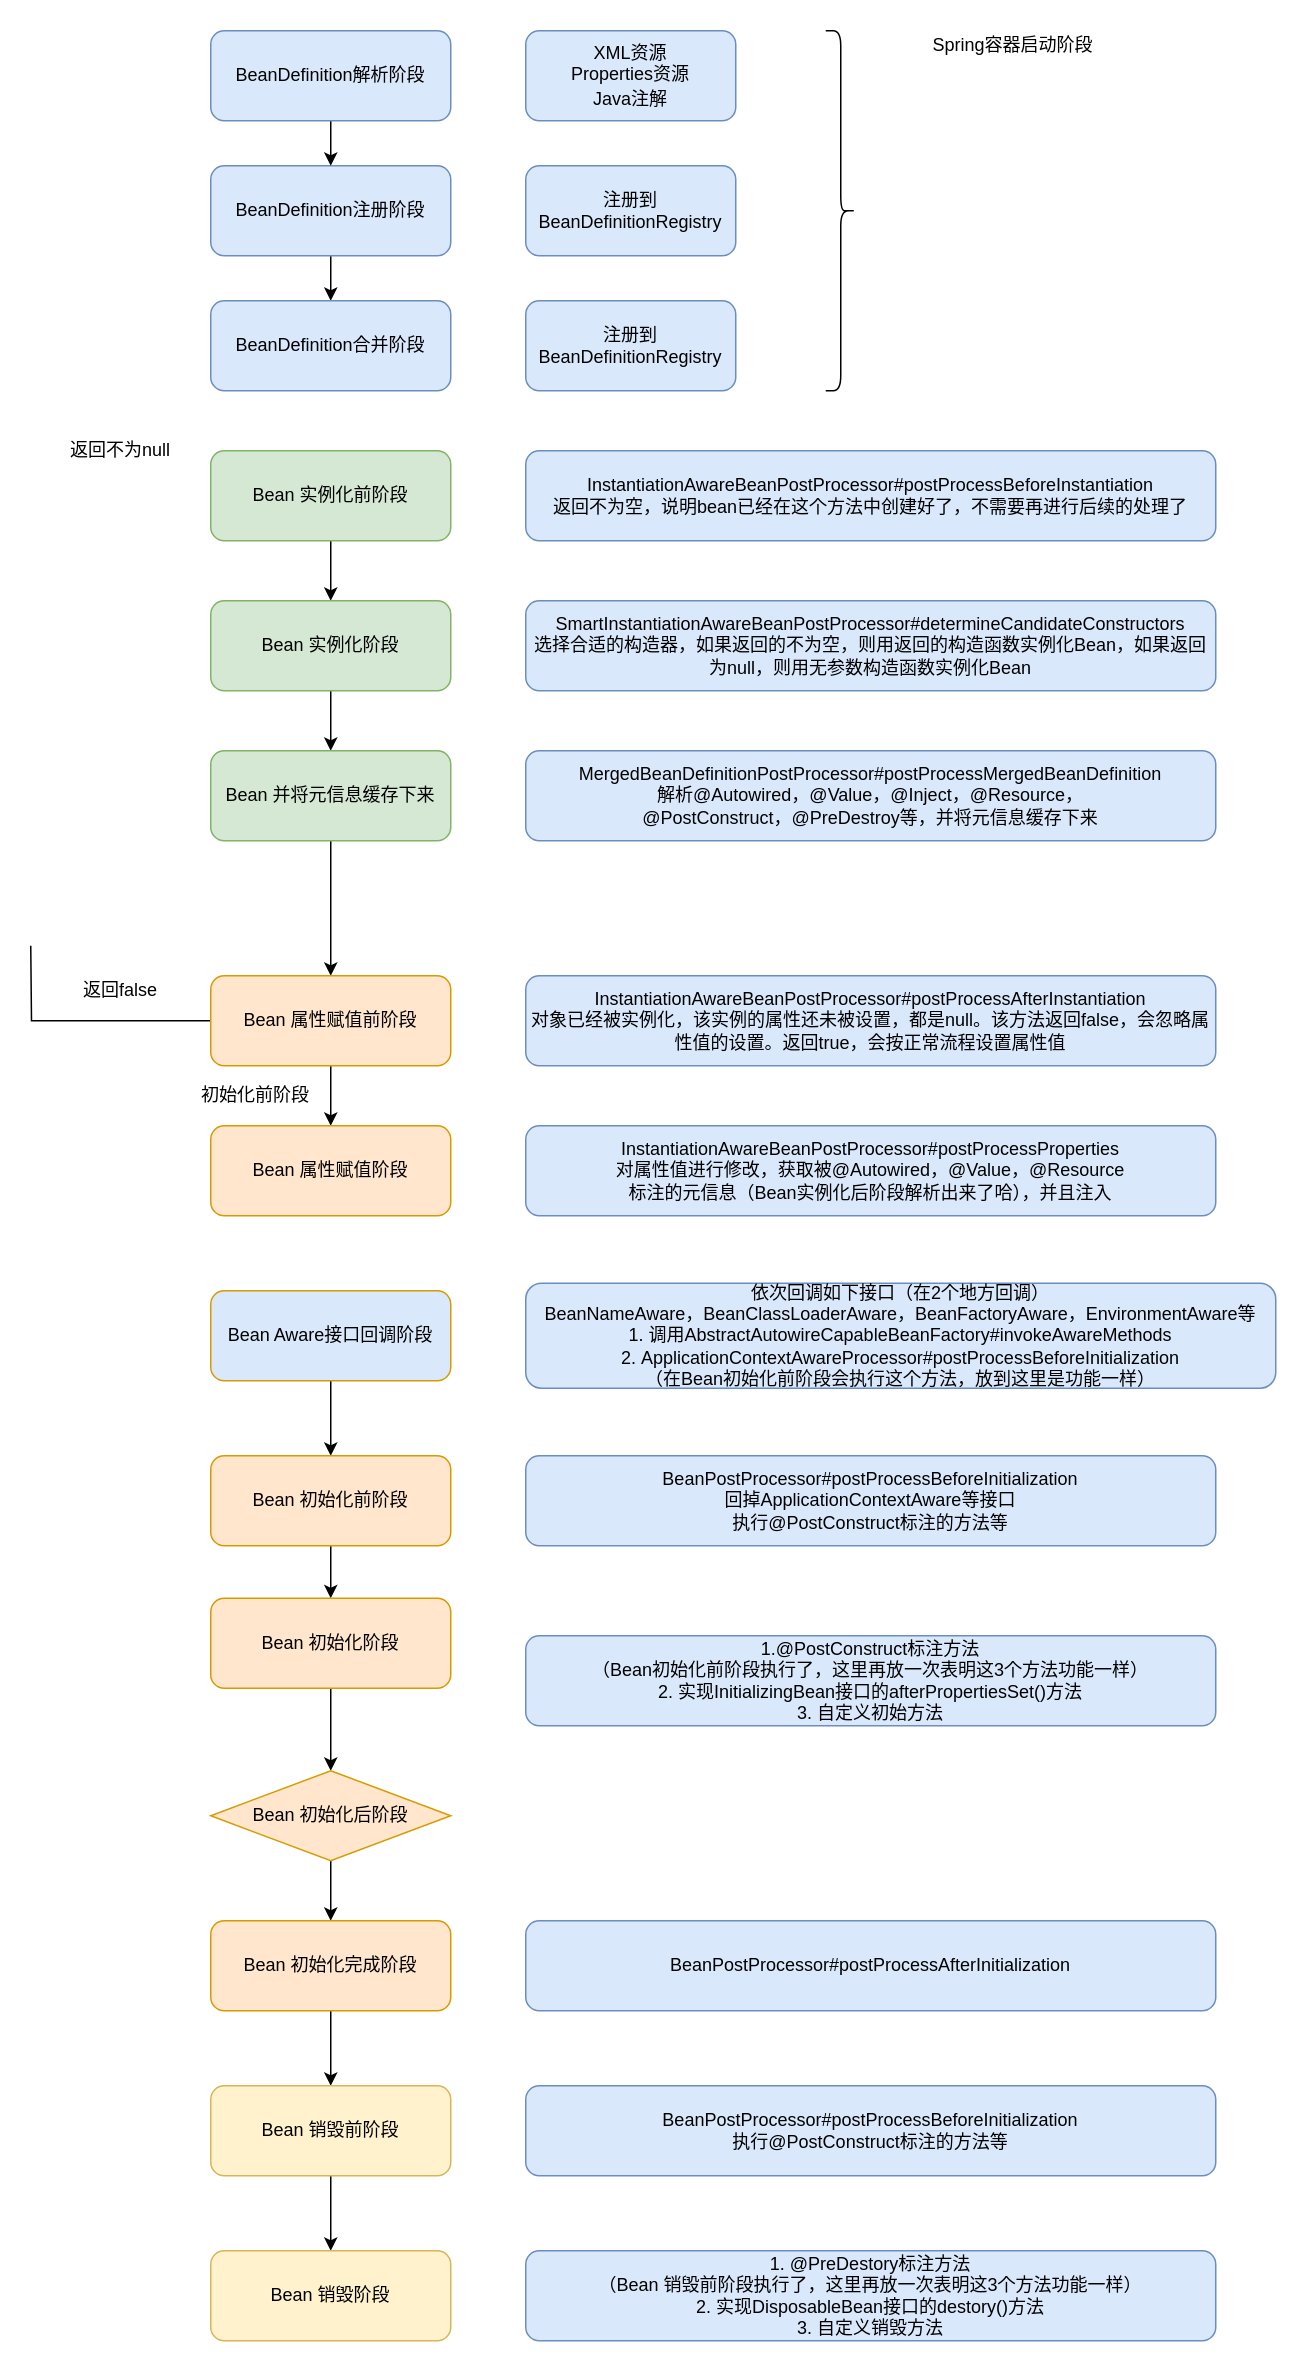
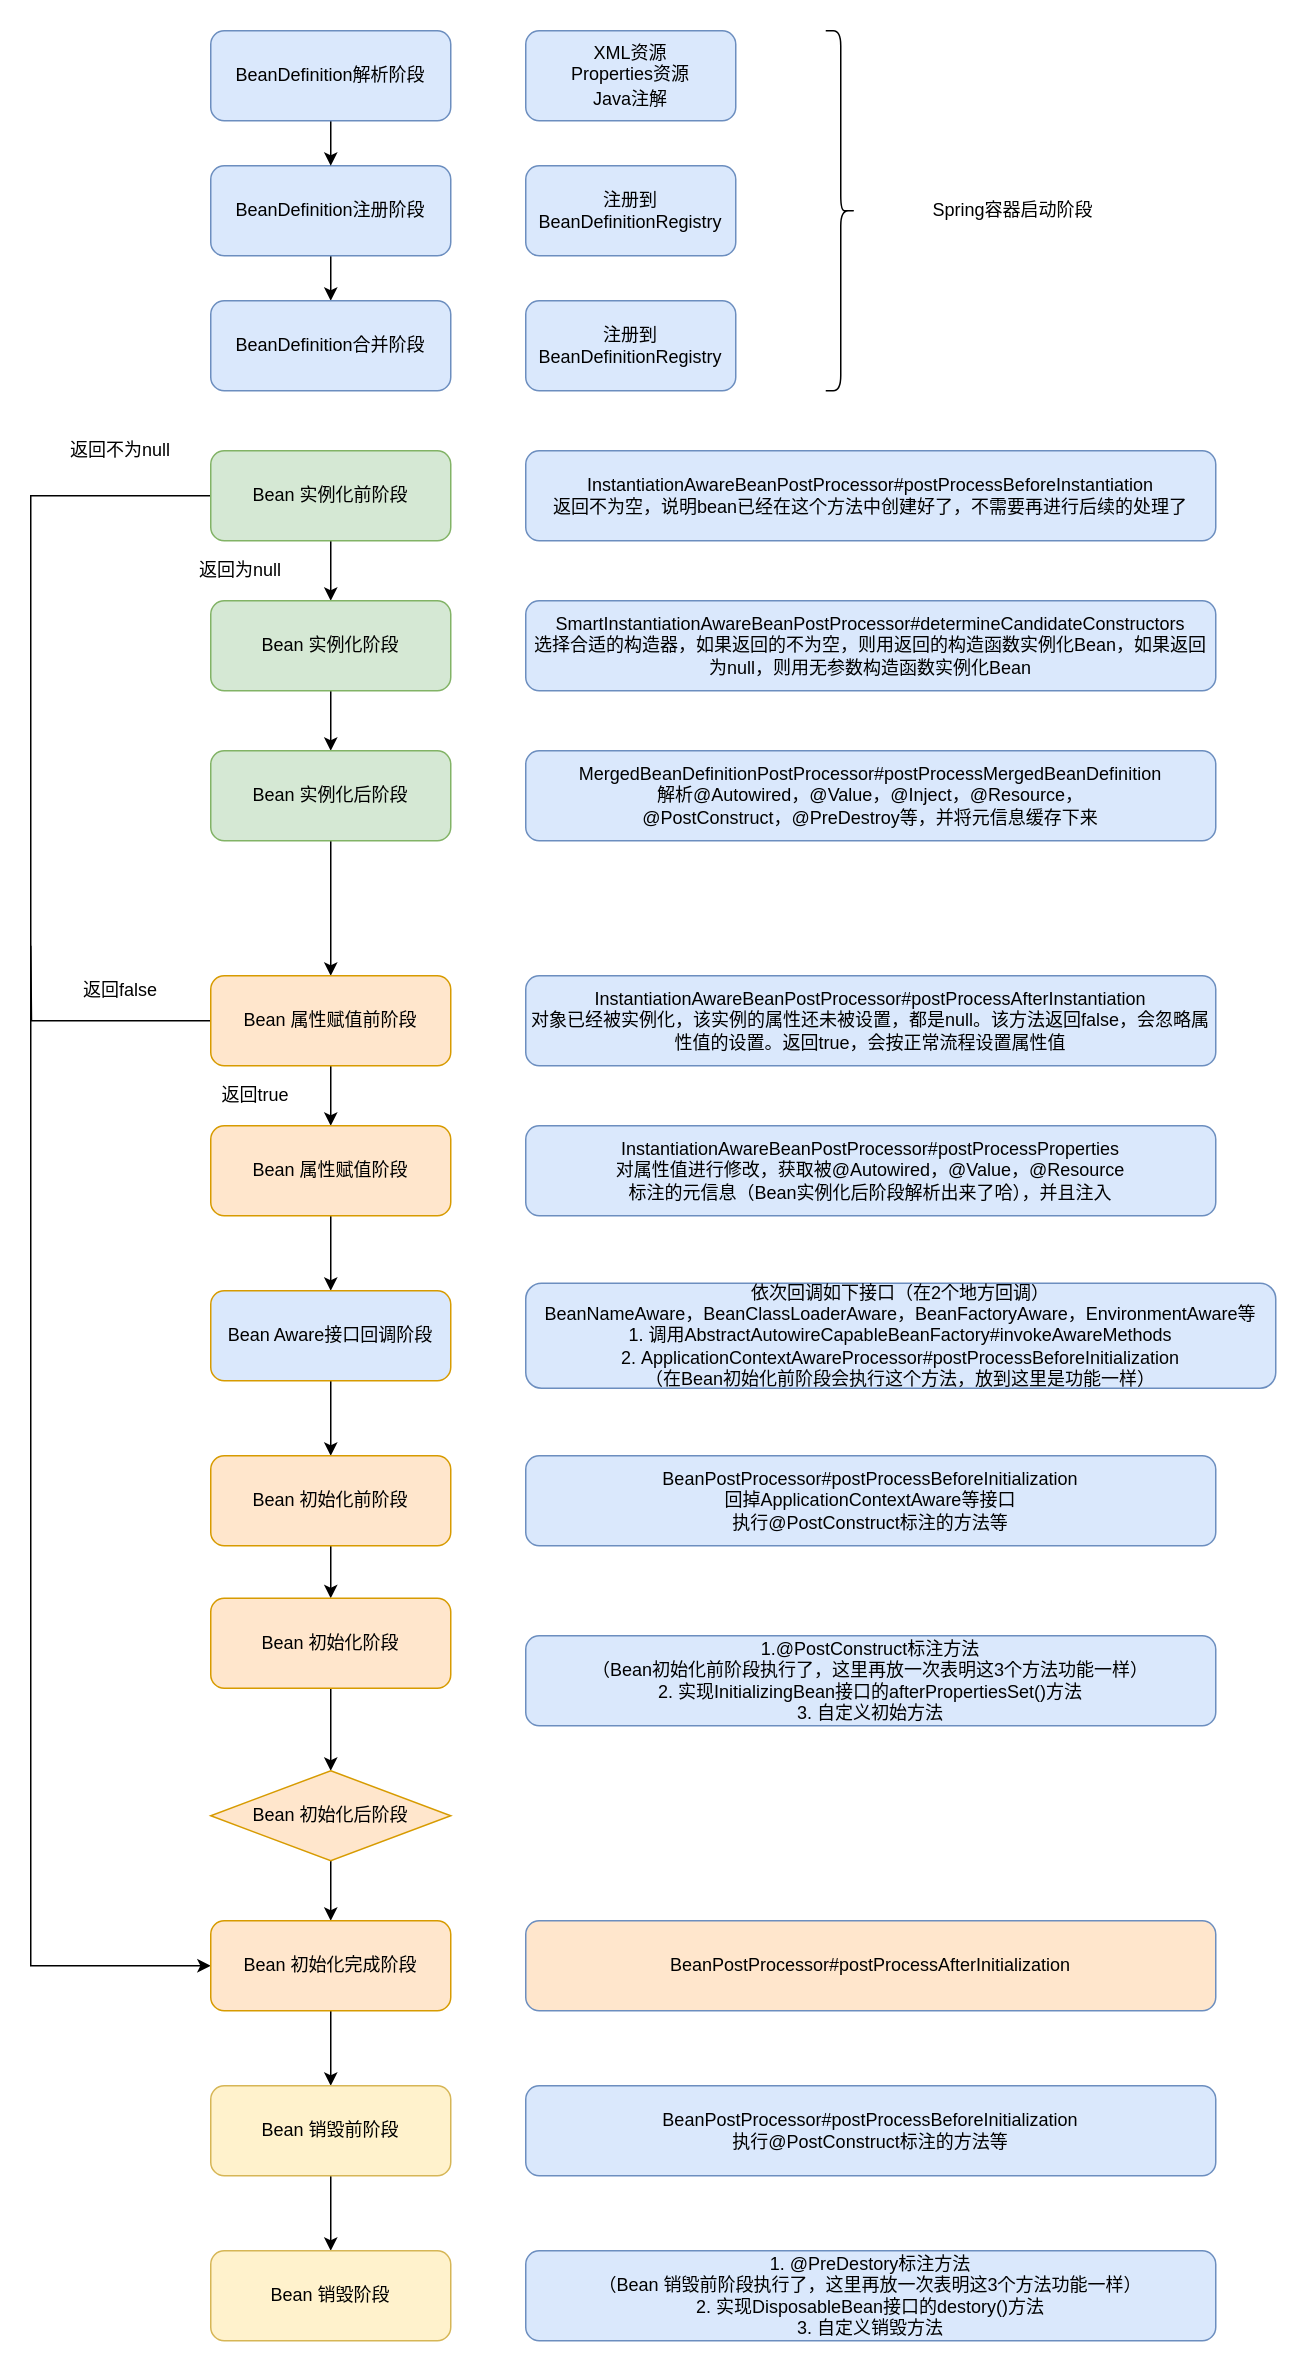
- <mxCell id="40" value="Spring容器启动阶段" style="text;html=1;strokeColor=none;fillColor=none;align=center;verticalAlign=middle;whiteSpace=wrap;rounded=0;" vertex="1" parent="1"><mxGeometry x="610" y="20" width="130" height="20" as="geometry" /></mxCell>
+ <mxCell id="40" value="Spring容器启动阶段" style="text;html=1;strokeColor=none;fillColor=none;align=center;verticalAlign=middle;whiteSpace=wrap;rounded=0;" vertex="1" parent="1"><mxGeometry x="610" y="130" width="130" height="20" as="geometry" /></mxCell>
+ <mxCell id="30" value="返回为null" style="text;html=1;strokeColor=none;fillColor=none;align=center;verticalAlign=middle;whiteSpace=wrap;rounded=0;" parent="1" vertex="1"><mxGeometry x="120" y="370" width="80" height="20" as="geometry" /></mxCell>
- <mxCell id="11" value="Bean 并将元信息缓存下来" style="rounded=1;whiteSpace=wrap;html=1;fillColor=#d5e8d4;strokeColor=#82b366;" parent="1" vertex="1"><mxGeometry x="140" y="500" width="160" height="60" as="geometry" /></mxCell>
+ <mxCell id="11" value="Bean 实例化后阶段" style="rounded=1;whiteSpace=wrap;html=1;fillColor=#d5e8d4;strokeColor=#82b366;" parent="1" vertex="1"><mxGeometry x="140" y="500" width="160" height="60" as="geometry" /></mxCell>
- <mxCell id="33" value="初始化前阶段" style="text;html=1;strokeColor=none;fillColor=none;align=center;verticalAlign=middle;whiteSpace=wrap;rounded=0;" parent="1" vertex="1"><mxGeometry x="130" y="720" width="80" height="20" as="geometry" /></mxCell>
+ <mxCell id="33" value="返回true" style="text;html=1;strokeColor=none;fillColor=none;align=center;verticalAlign=middle;whiteSpace=wrap;rounded=0;" parent="1" vertex="1"><mxGeometry x="130" y="720" width="80" height="20" as="geometry" /></mxCell>
+ <mxCell id="15" style="edgeStyle=orthogonalEdgeStyle;rounded=0;orthogonalLoop=1;jettySize=auto;html=1;exitX=0.5;exitY=1;exitDx=0;exitDy=0;entryX=0.5;entryY=0;entryDx=0;entryDy=0;endArrow=classic;endFill=1;" parent="1" source="16" target="18" edge="1"><mxGeometry relative="1" as="geometry" /></mxCell>
+ <mxCell id="6" style="edgeStyle=orthogonalEdgeStyle;rounded=0;orthogonalLoop=1;jettySize=auto;html=1;exitX=0;exitY=0.5;exitDx=0;exitDy=0;entryX=0;entryY=0.5;entryDx=0;entryDy=0;" edge="1" parent="1" source="7" target="26"><mxGeometry relative="1" as="geometry"><Array as="points"><mxPoint x="20" y="330" /><mxPoint x="20" y="1310" /></Array></mxGeometry></mxCell>
- <mxCell id="50" value="&lt;span style=&quot;box-sizing: border-box ; outline: 0px ; overflow-wrap: break-word&quot;&gt;&lt;span style=&quot;box-sizing: border-box ; outline: 0px ; overflow-wrap: break-word&quot;&gt;BeanPostProcessor#postProcessAfterInitialization&lt;/span&gt;&lt;br&gt;&lt;/span&gt;" style="rounded=1;whiteSpace=wrap;html=1;fillColor=#dae8fc;strokeColor=#6c8ebf;" vertex="1" parent="1"><mxGeometry x="350" y="1280" width="460" height="60" as="geometry" /></mxCell>
+ <mxCell id="50" value="&lt;span style=&quot;box-sizing: border-box ; outline: 0px ; overflow-wrap: break-word&quot;&gt;&lt;span style=&quot;box-sizing: border-box ; outline: 0px ; overflow-wrap: break-word&quot;&gt;BeanPostProcessor#postProcessAfterInitialization&lt;/span&gt;&lt;br&gt;&lt;/span&gt;" style="rounded=1;whiteSpace=wrap;html=1;fillColor=#ffe6cc;strokeColor=#6c8ebf;" vertex="1" parent="1"><mxGeometry x="350" y="1280" width="460" height="60" as="geometry" /></mxCell>
